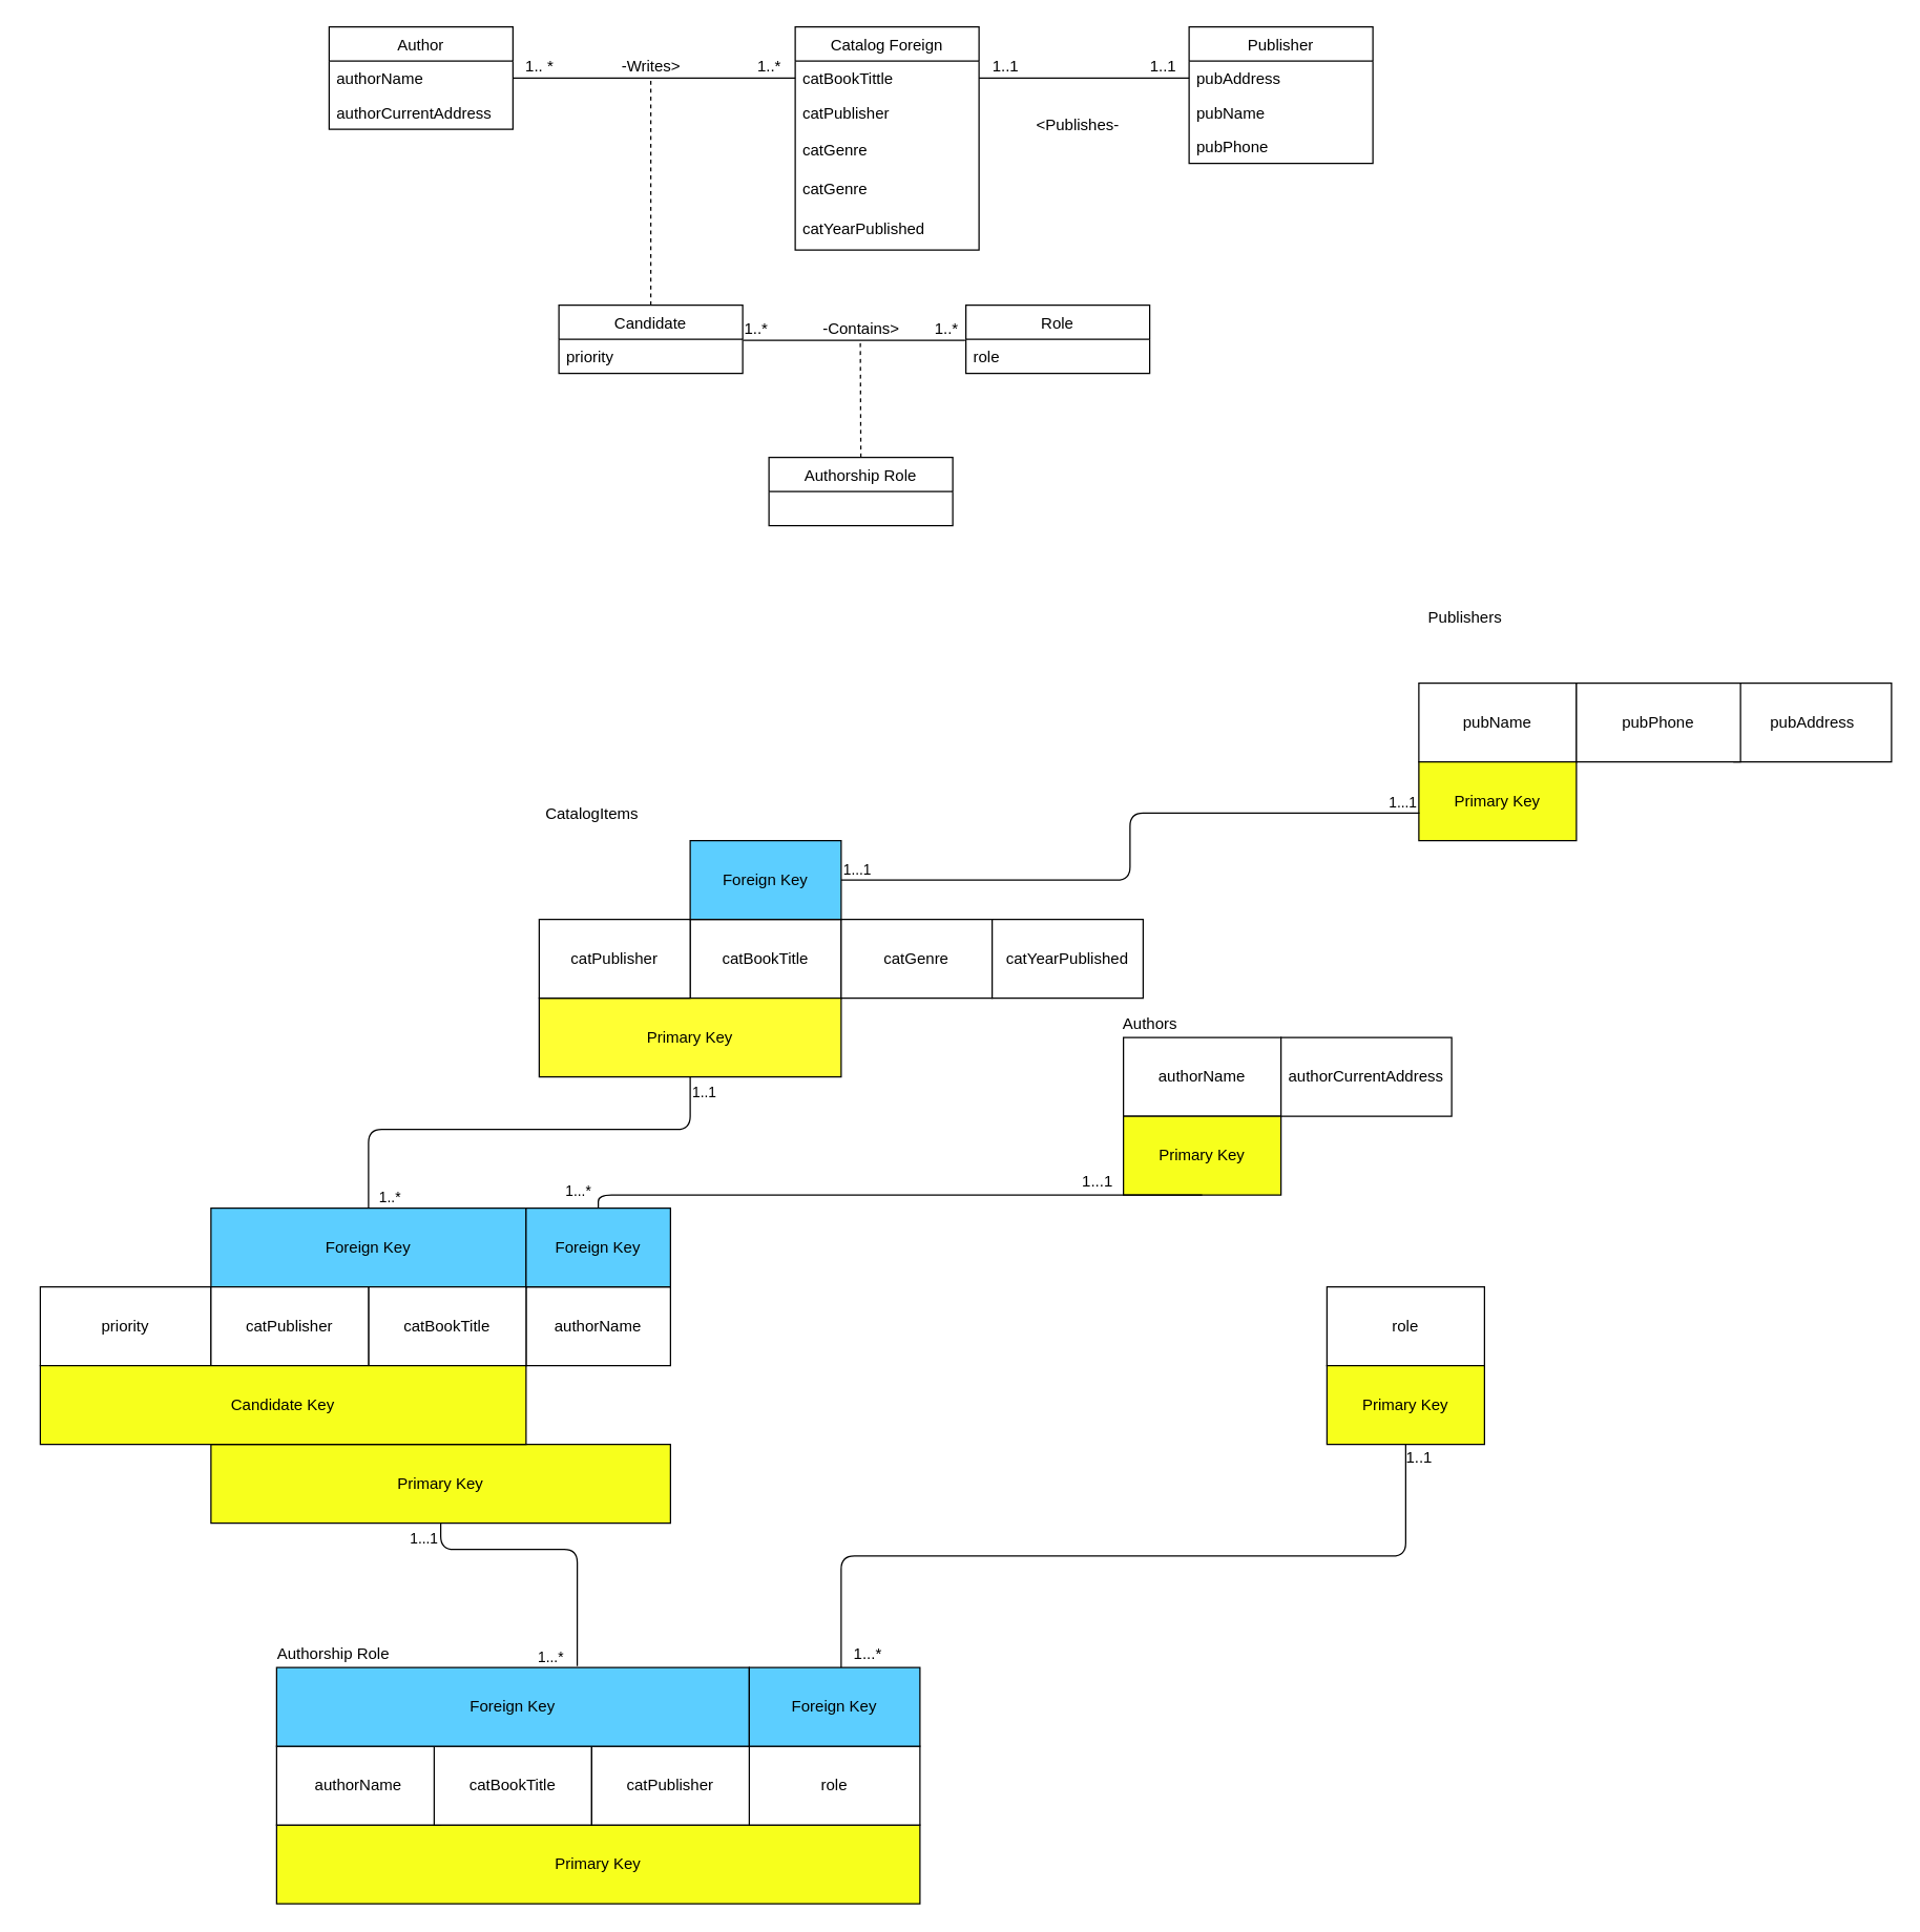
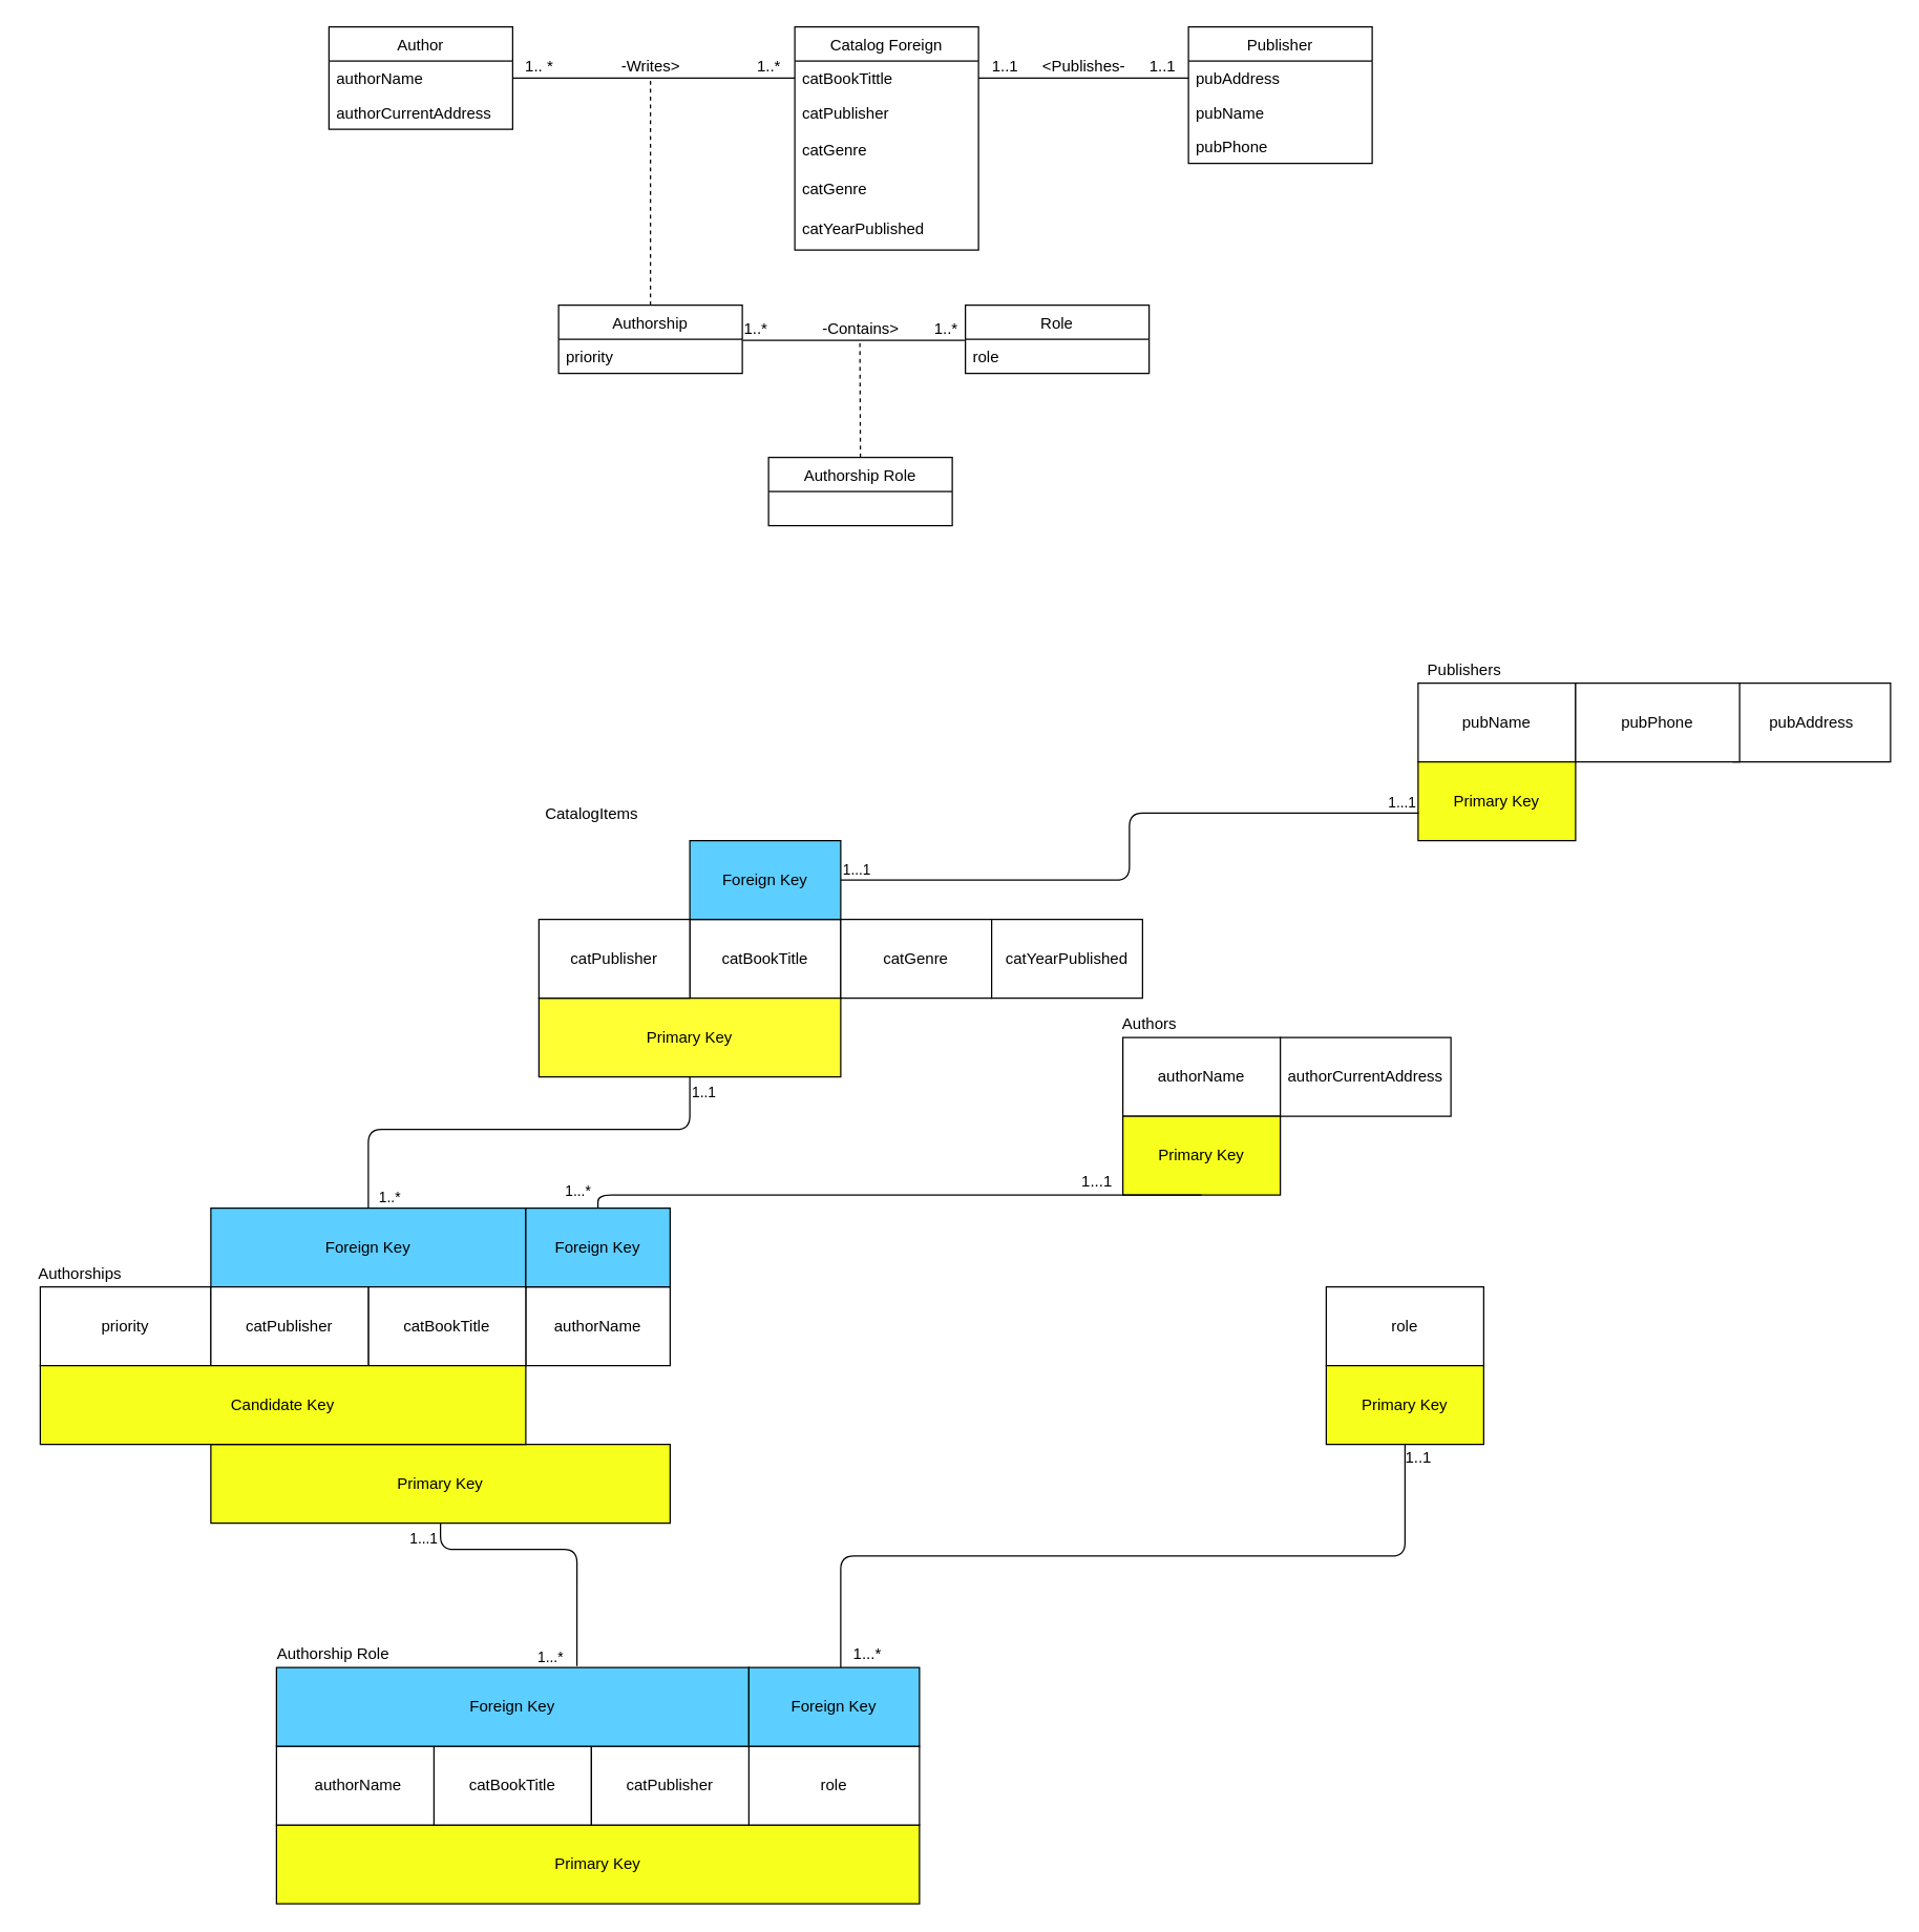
- <mxCell id="57" value="&amp;lt;Publishes-" style="text;html=1;align=center;verticalAlign=middle;resizable=0;points=[];autosize=1;" parent="1" vertex="1"><mxGeometry x="780" y="85" width="80" height="20" as="geometry" /></mxCell>
+ <mxCell id="57" value="&amp;lt;Publishes-" style="text;html=1;align=center;verticalAlign=middle;resizable=0;points=[];autosize=1;" parent="1" vertex="1"><mxGeometry x="785" y="40" width="80" height="20" as="geometry" /></mxCell>
- <mxCell id="8" value="Candidate" style="swimlane;fontStyle=0;childLayout=stackLayout;horizontal=1;startSize=26;fillColor=none;horizontalStack=0;resizeParent=1;resizeParentMax=0;resizeLast=0;collapsible=1;marginBottom=0;" parent="1" vertex="1"><mxGeometry x="425" y="232" width="140" height="52" as="geometry" /></mxCell>
+ <mxCell id="8" value="Authorship" style="swimlane;fontStyle=0;childLayout=stackLayout;horizontal=1;startSize=26;fillColor=none;horizontalStack=0;resizeParent=1;resizeParentMax=0;resizeLast=0;collapsible=1;marginBottom=0;" parent="1" vertex="1"><mxGeometry x="425" y="232" width="140" height="52" as="geometry" /></mxCell>
- <mxCell id="14" value="Publishers" style="text;html=1;align=center;verticalAlign=middle;resizable=0;points=[];autosize=1;" parent="1" vertex="1"><mxGeometry x="1080" y="460" width="70" height="20" as="geometry" /></mxCell>
+ <mxCell id="14" value="Publishers" style="text;html=1;align=center;verticalAlign=middle;resizable=0;points=[];autosize=1;" parent="1" vertex="1"><mxGeometry x="1080" y="500" width="70" height="20" as="geometry" /></mxCell>
+ <mxCell id="28" value="Authorships" style="text;html=1;align=center;verticalAlign=middle;resizable=0;points=[];autosize=1;" parent="1" vertex="1"><mxGeometry x="20" y="960" width="80" height="20" as="geometry" /></mxCell>
